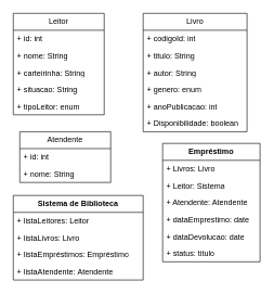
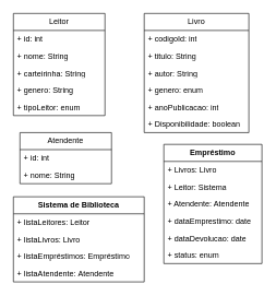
- <mxCell id="6" value="+ situacao: String" style="text;strokeColor=none;fillColor=none;align=left;verticalAlign=top;spacingLeft=4;spacingRight=4;overflow=hidden;rotatable=0;points=[[0,0.5],[1,0.5]];portConstraint=eastwest;whiteSpace=wrap;html=1;" vertex="1" parent="2"><mxGeometry y="104" width="140" height="26" as="geometry" /></mxCell>
+ <mxCell id="6" value="+ genero: String" style="text;strokeColor=none;fillColor=none;align=left;verticalAlign=top;spacingLeft=4;spacingRight=4;overflow=hidden;rotatable=0;points=[[0,0.5],[1,0.5]];portConstraint=eastwest;whiteSpace=wrap;html=1;" vertex="1" parent="2"><mxGeometry y="104" width="140" height="26" as="geometry" /></mxCell>
- <mxCell id="21" value="+ status: titulo" style="text;strokeColor=none;fillColor=none;align=left;verticalAlign=top;spacingLeft=4;spacingRight=4;overflow=hidden;rotatable=0;points=[[0,0.5],[1,0.5]];portConstraint=eastwest;whiteSpace=wrap;html=1;" vertex="1" parent="15"><mxGeometry y="156" width="150" height="26" as="geometry" /></mxCell>
+ <mxCell id="21" value="+ status: enum" style="text;strokeColor=none;fillColor=none;align=left;verticalAlign=top;spacingLeft=4;spacingRight=4;overflow=hidden;rotatable=0;points=[[0,0.5],[1,0.5]];portConstraint=eastwest;whiteSpace=wrap;html=1;" vertex="1" parent="15"><mxGeometry y="156" width="150" height="26" as="geometry" /></mxCell>
